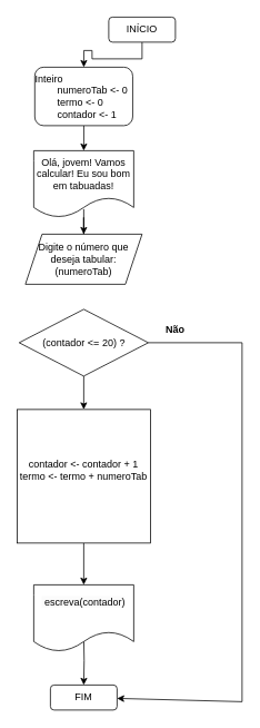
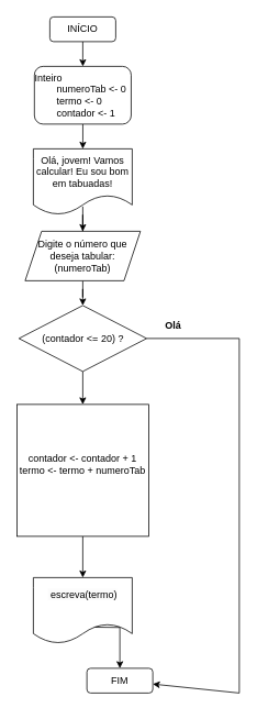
- <mxCell id="3" value="&lt;font style=&quot;vertical-align: inherit;&quot;&gt;&lt;font style=&quot;vertical-align: inherit;&quot;&gt;INÍCIO&lt;/font&gt;&lt;/font&gt;" style="rounded=1;whiteSpace=wrap;html=1;" vertex="1" parent="1"><mxGeometry x="130" y="20" width="80" height="30" as="geometry" /></mxCell>
+ <mxCell id="3" value="&lt;font style=&quot;vertical-align: inherit;&quot;&gt;&lt;font style=&quot;vertical-align: inherit;&quot;&gt;INÍCIO&lt;/font&gt;&lt;/font&gt;" style="rounded=1;whiteSpace=wrap;html=1;" vertex="1" parent="1"><mxGeometry x="60" y="20" width="80" height="30" as="geometry" /></mxCell>
+ <mxCell id="9" value="" style="edgeStyle=orthogonalEdgeStyle;rounded=0;orthogonalLoop=1;jettySize=auto;html=1;" edge="1" parent="1" source="10" target="12"><mxGeometry relative="1" as="geometry" /></mxCell>
- <mxCell id="13" value="&lt;b&gt;Não&lt;/b&gt;" style="text;html=1;align=center;verticalAlign=middle;whiteSpace=wrap;rounded=0;" vertex="1" parent="1"><mxGeometry x="180" y="380" width="60" height="30" as="geometry" /></mxCell>
+ <mxCell id="13" value="&lt;b&gt;Olá&lt;/b&gt;" style="text;html=1;align=center;verticalAlign=middle;whiteSpace=wrap;rounded=0;" vertex="1" parent="1"><mxGeometry x="180" y="380" width="60" height="30" as="geometry" /></mxCell>
- <mxCell id="18" value="&#10;&lt;span style=&quot;color: rgb(0, 0, 0); font-family: Helvetica; font-size: 12px; font-style: normal; font-variant-ligatures: normal; font-variant-caps: normal; font-weight: 400; letter-spacing: normal; orphans: 2; text-align: center; text-indent: 0px; text-transform: none; widows: 2; word-spacing: 0px; -webkit-text-stroke-width: 0px; white-space: normal; background-color: rgb(251, 251, 251); text-decoration-thickness: initial; text-decoration-style: initial; text-decoration-color: initial; display: inline !important; float: none;&quot;&gt;&amp;nbsp;escreva(contador)&lt;/span&gt;&#10;&#10;" style="shape=document;whiteSpace=wrap;html=1;boundedLbl=1;" vertex="1" parent="1"><mxGeometry x="40" y="700" width="120" height="80" as="geometry" /></mxCell>
+ <mxCell id="18" value="&#10;&lt;span style=&quot;color: rgb(0, 0, 0); font-family: Helvetica; font-size: 12px; font-style: normal; font-variant-ligatures: normal; font-variant-caps: normal; font-weight: 400; letter-spacing: normal; orphans: 2; text-align: center; text-indent: 0px; text-transform: none; widows: 2; word-spacing: 0px; -webkit-text-stroke-width: 0px; white-space: normal; background-color: rgb(251, 251, 251); text-decoration-thickness: initial; text-decoration-style: initial; text-decoration-color: initial; display: inline !important; float: none;&quot;&gt;&amp;nbsp;escreva(termo)&lt;/span&gt;&#10;&#10;" style="shape=document;whiteSpace=wrap;html=1;boundedLbl=1;" vertex="1" parent="1"><mxGeometry x="40" y="700" width="120" height="80" as="geometry" /></mxCell>
- <mxCell id="4" value="&lt;font style=&quot;vertical-align: inherit;&quot;&gt;&lt;font style=&quot;vertical-align: inherit;&quot;&gt;&lt;font style=&quot;vertical-align: inherit;&quot;&gt;&lt;font style=&quot;vertical-align: inherit;&quot;&gt;FIM&lt;/font&gt;&lt;/font&gt;&lt;/font&gt;&lt;/font&gt;" style="rounded=1;whiteSpace=wrap;html=1;" vertex="1" parent="1"><mxGeometry x="60" y="820" width="80" height="30" as="geometry" /></mxCell>
+ <mxCell id="4" value="&lt;font style=&quot;vertical-align: inherit;&quot;&gt;&lt;font style=&quot;vertical-align: inherit;&quot;&gt;&lt;font style=&quot;vertical-align: inherit;&quot;&gt;&lt;font style=&quot;vertical-align: inherit;&quot;&gt;FIM&lt;/font&gt;&lt;/font&gt;&lt;/font&gt;&lt;/font&gt;" style="rounded=1;whiteSpace=wrap;html=1;" vertex="1" parent="1"><mxGeometry x="105" y="810" width="80" height="30" as="geometry" /></mxCell>
